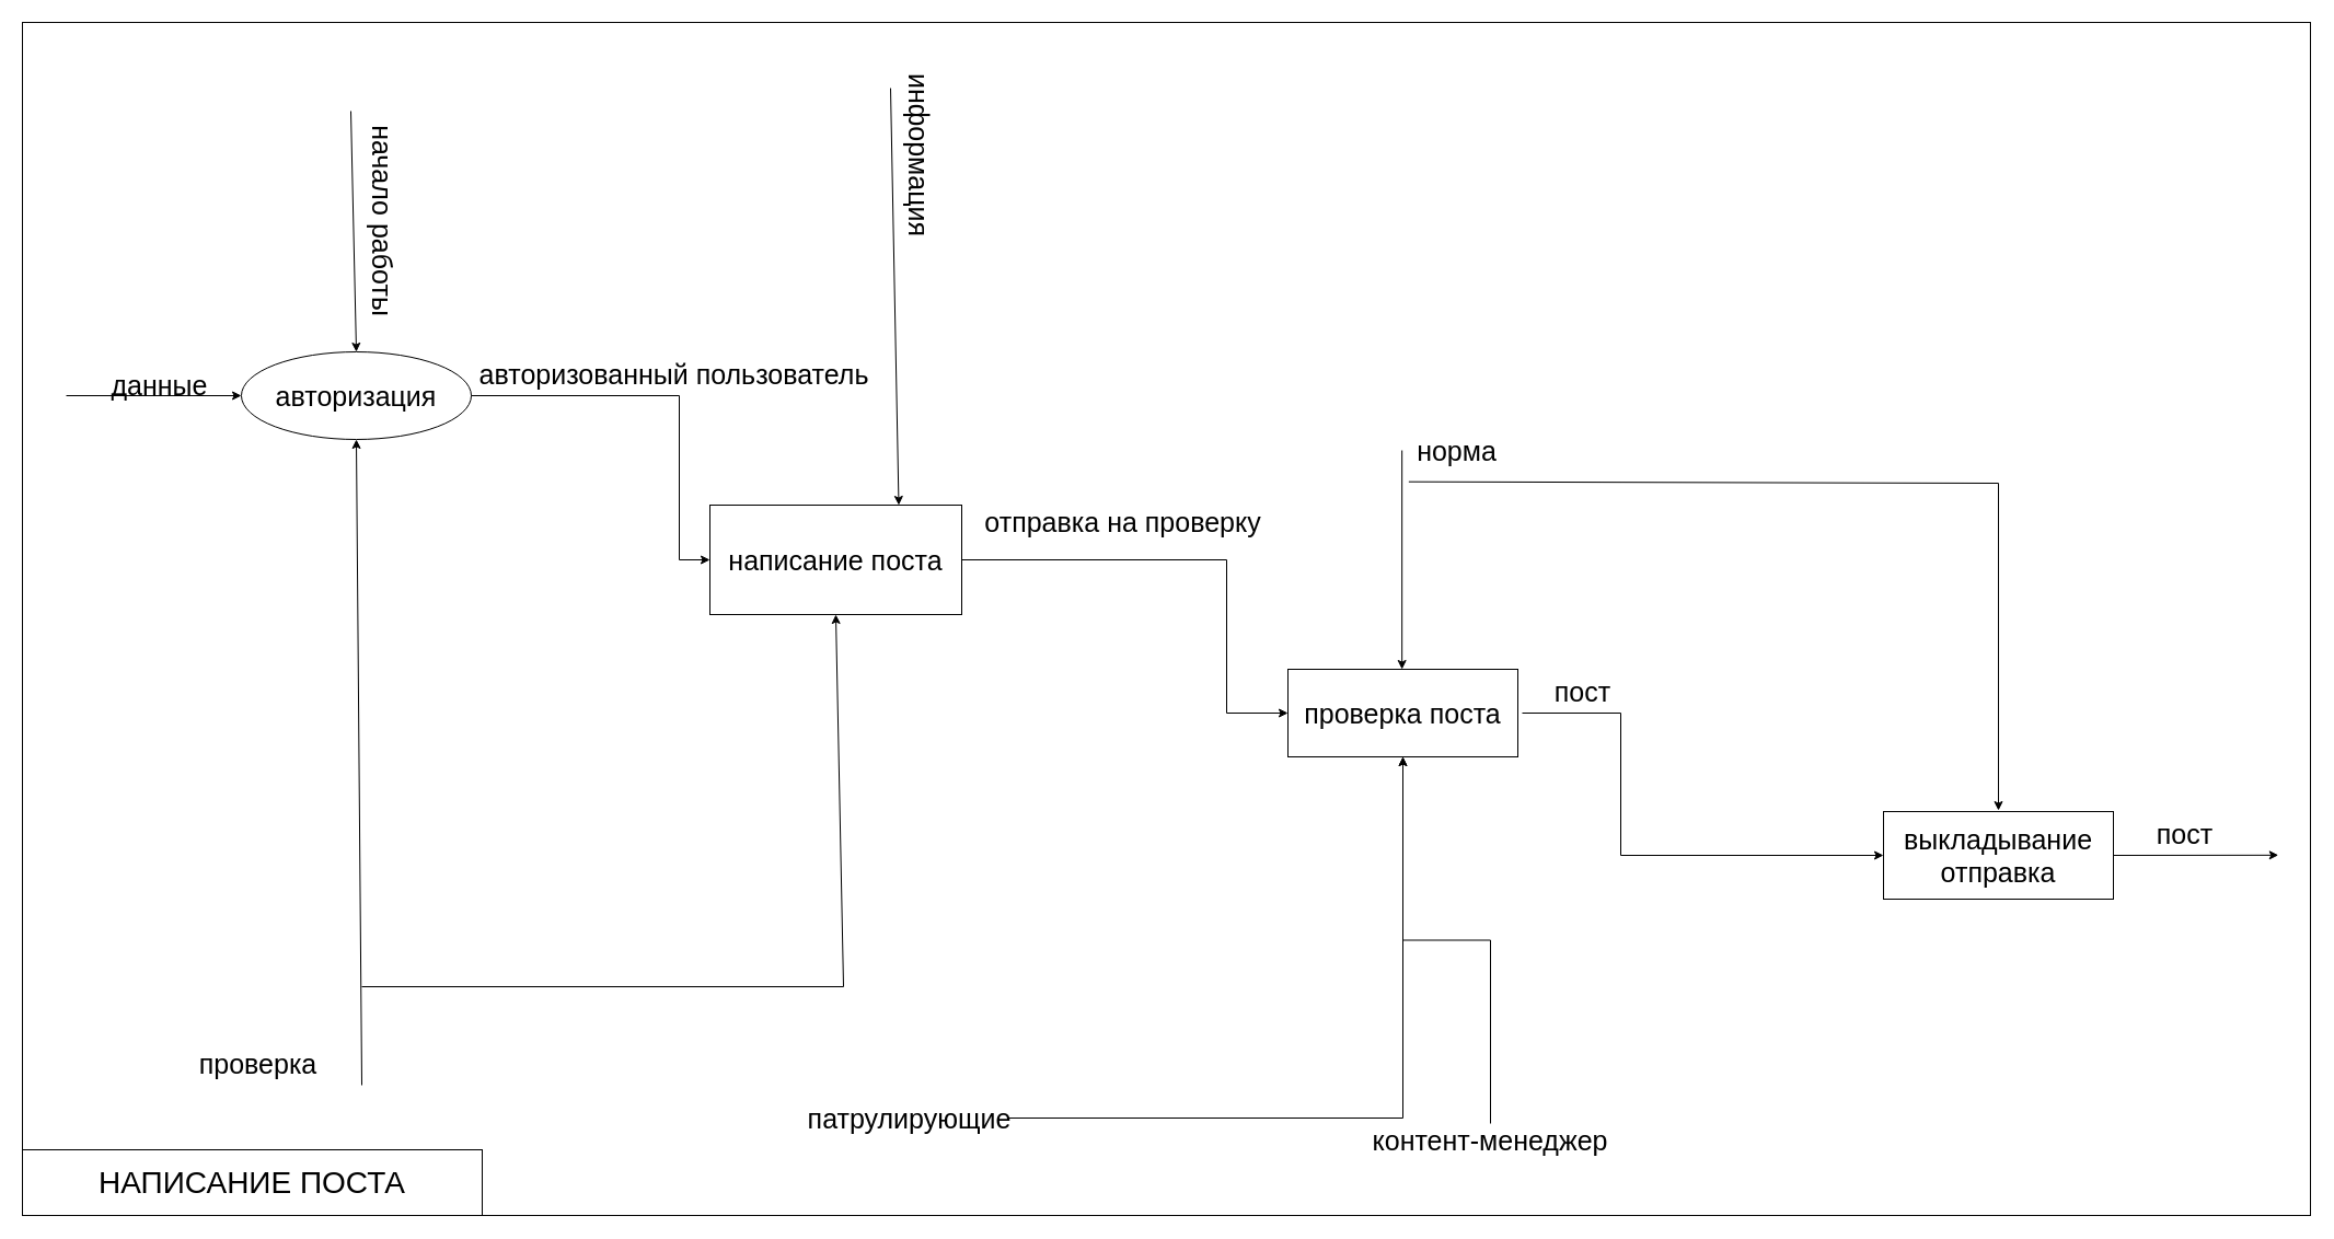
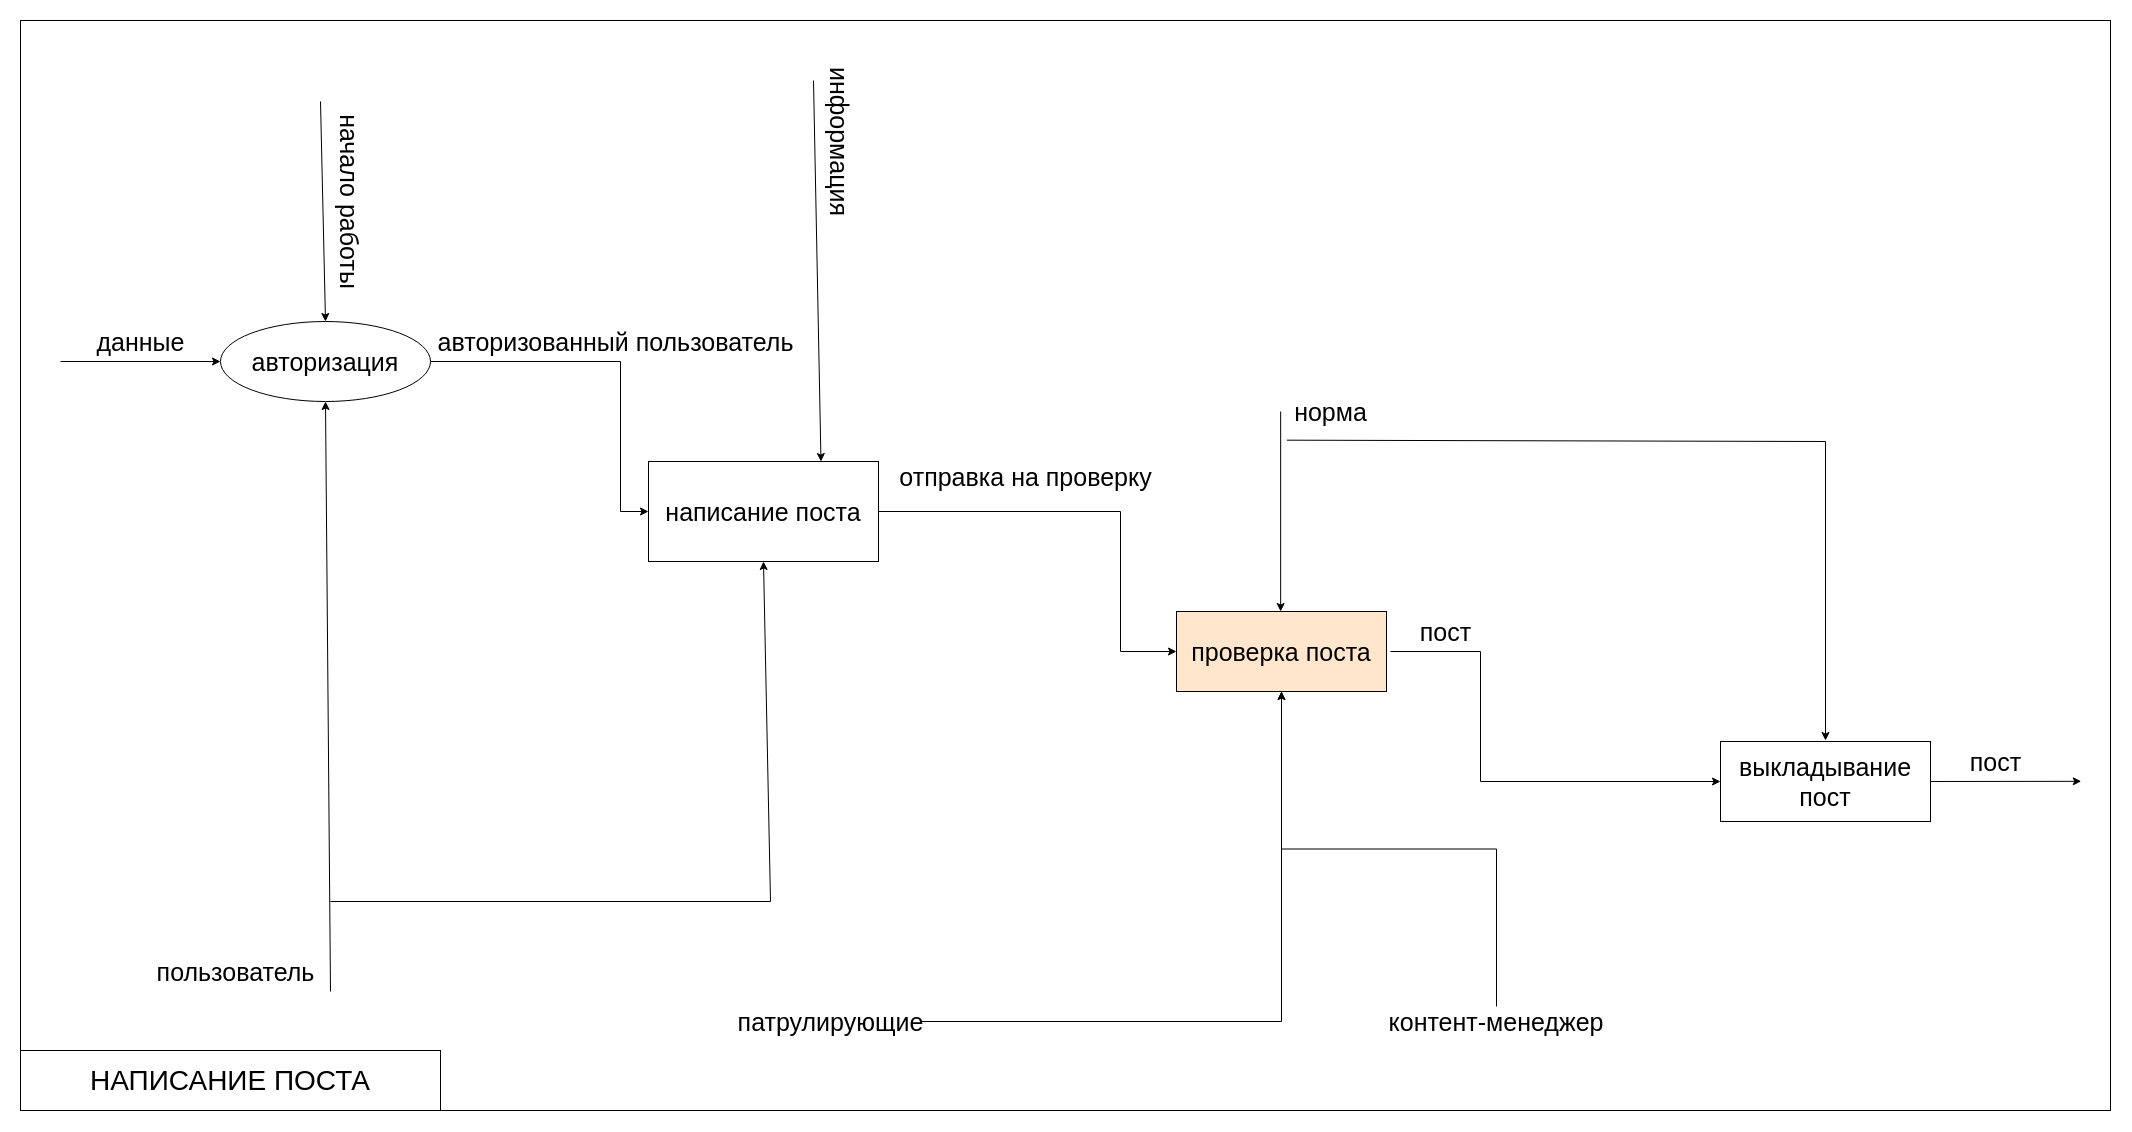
- <mxCell id="7" value="данные" style="text;html=1;align=center;verticalAlign=middle;resizable=0;points=[];autosize=1;strokeColor=none;fillColor=none;fontSize=25;" vertex="1" parent="1"><mxGeometry x="95" y="331" width="100" height="40" as="geometry" /></mxCell>
+ <mxCell id="7" value="данные" style="text;html=1;align=center;verticalAlign=middle;resizable=0;points=[];autosize=1;strokeColor=none;fillColor=none;fontSize=25;" vertex="1" parent="1"><mxGeometry x="90" y="321" width="100" height="40" as="geometry" /></mxCell>
- <mxCell id="13" value="&lt;font style=&quot;font-size: 25px&quot;&gt;проверка поста&lt;br&gt;&lt;/font&gt;" style="rounded=0;whiteSpace=wrap;html=1;" vertex="1" parent="1"><mxGeometry x="1176" y="611" width="210" height="80" as="geometry" /></mxCell>
+ <mxCell id="13" value="&lt;font style=&quot;font-size: 25px&quot;&gt;проверка поста&lt;br&gt;&lt;/font&gt;" style="rounded=0;whiteSpace=wrap;html=1;fillColor=#ffe6cc;" vertex="1" parent="1"><mxGeometry x="1176" y="611" width="210" height="80" as="geometry" /></mxCell>
- <mxCell id="20" value="&lt;font style=&quot;font-size: 25px&quot;&gt;выкладывание отправка&lt;/font&gt;" style="rounded=0;whiteSpace=wrap;html=1;" vertex="1" parent="1"><mxGeometry x="1720" y="741" width="210" height="80" as="geometry" /></mxCell>
+ <mxCell id="20" value="&lt;font style=&quot;font-size: 25px&quot;&gt;выкладывание пост&lt;/font&gt;" style="rounded=0;whiteSpace=wrap;html=1;" vertex="1" parent="1"><mxGeometry x="1720" y="741" width="210" height="80" as="geometry" /></mxCell>
- <mxCell id="4" value="проверка" style="text;html=1;align=center;verticalAlign=middle;resizable=0;points=[];autosize=1;strokeColor=none;fillColor=none;fontSize=25;" vertex="1" parent="1"><mxGeometry x="150" y="951" width="170" height="40" as="geometry" /></mxCell>
+ <mxCell id="4" value="пользователь" style="text;html=1;align=center;verticalAlign=middle;resizable=0;points=[];autosize=1;strokeColor=none;fillColor=none;fontSize=25;" vertex="1" parent="1"><mxGeometry x="150" y="951" width="170" height="40" as="geometry" /></mxCell>
- <mxCell id="31" value="контент-менеджер" style="text;html=1;strokeColor=none;fillColor=none;align=center;verticalAlign=middle;whiteSpace=wrap;rounded=0;fontSize=25;" vertex="1" parent="1"><mxGeometry x="1251" y="1026" width="220" height="30" as="geometry" /></mxCell>
+ <mxCell id="31" value="контент-менеджер" style="text;html=1;strokeColor=none;fillColor=none;align=center;verticalAlign=middle;whiteSpace=wrap;rounded=0;fontSize=25;" vertex="1" parent="1"><mxGeometry x="1386" y="1006" width="220" height="30" as="geometry" /></mxCell>
